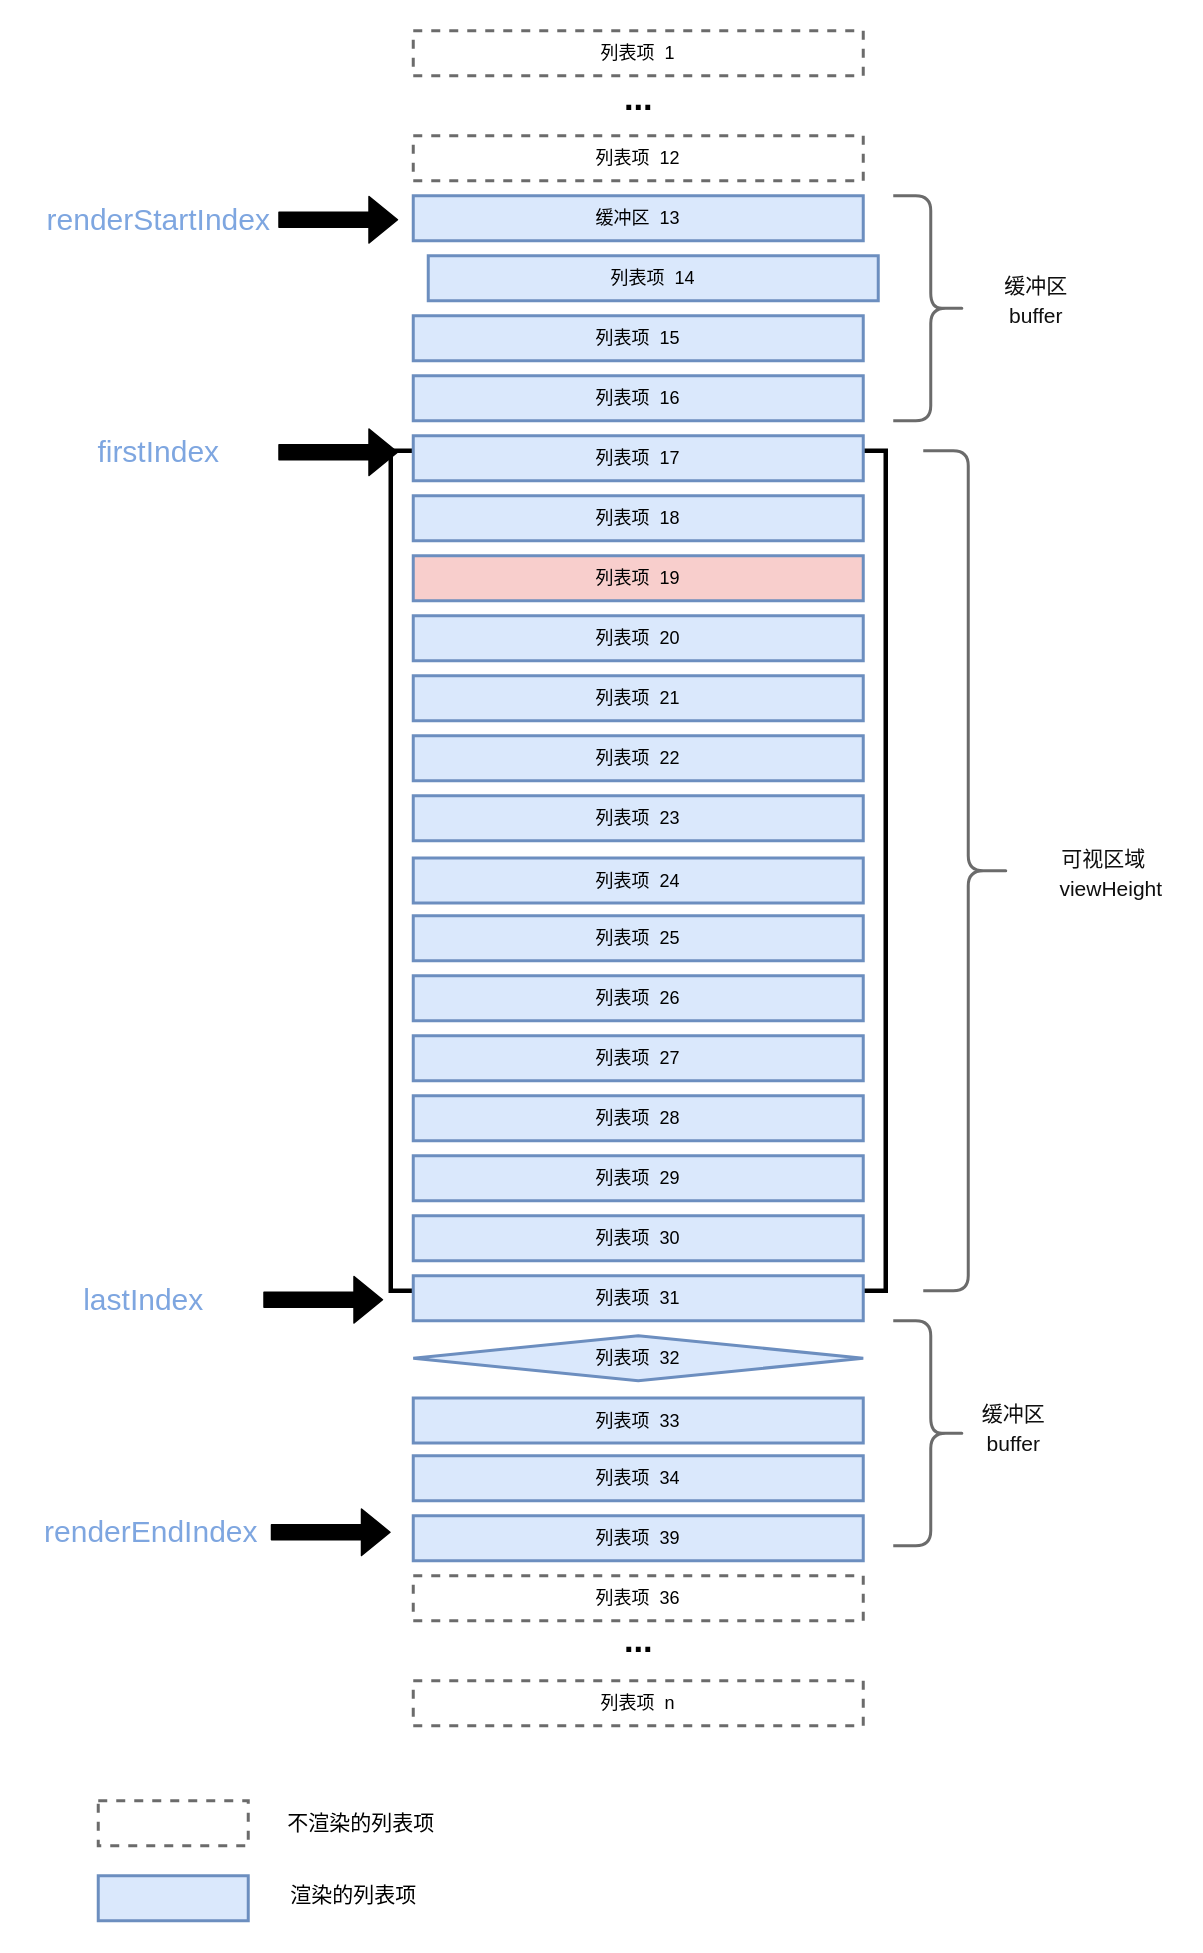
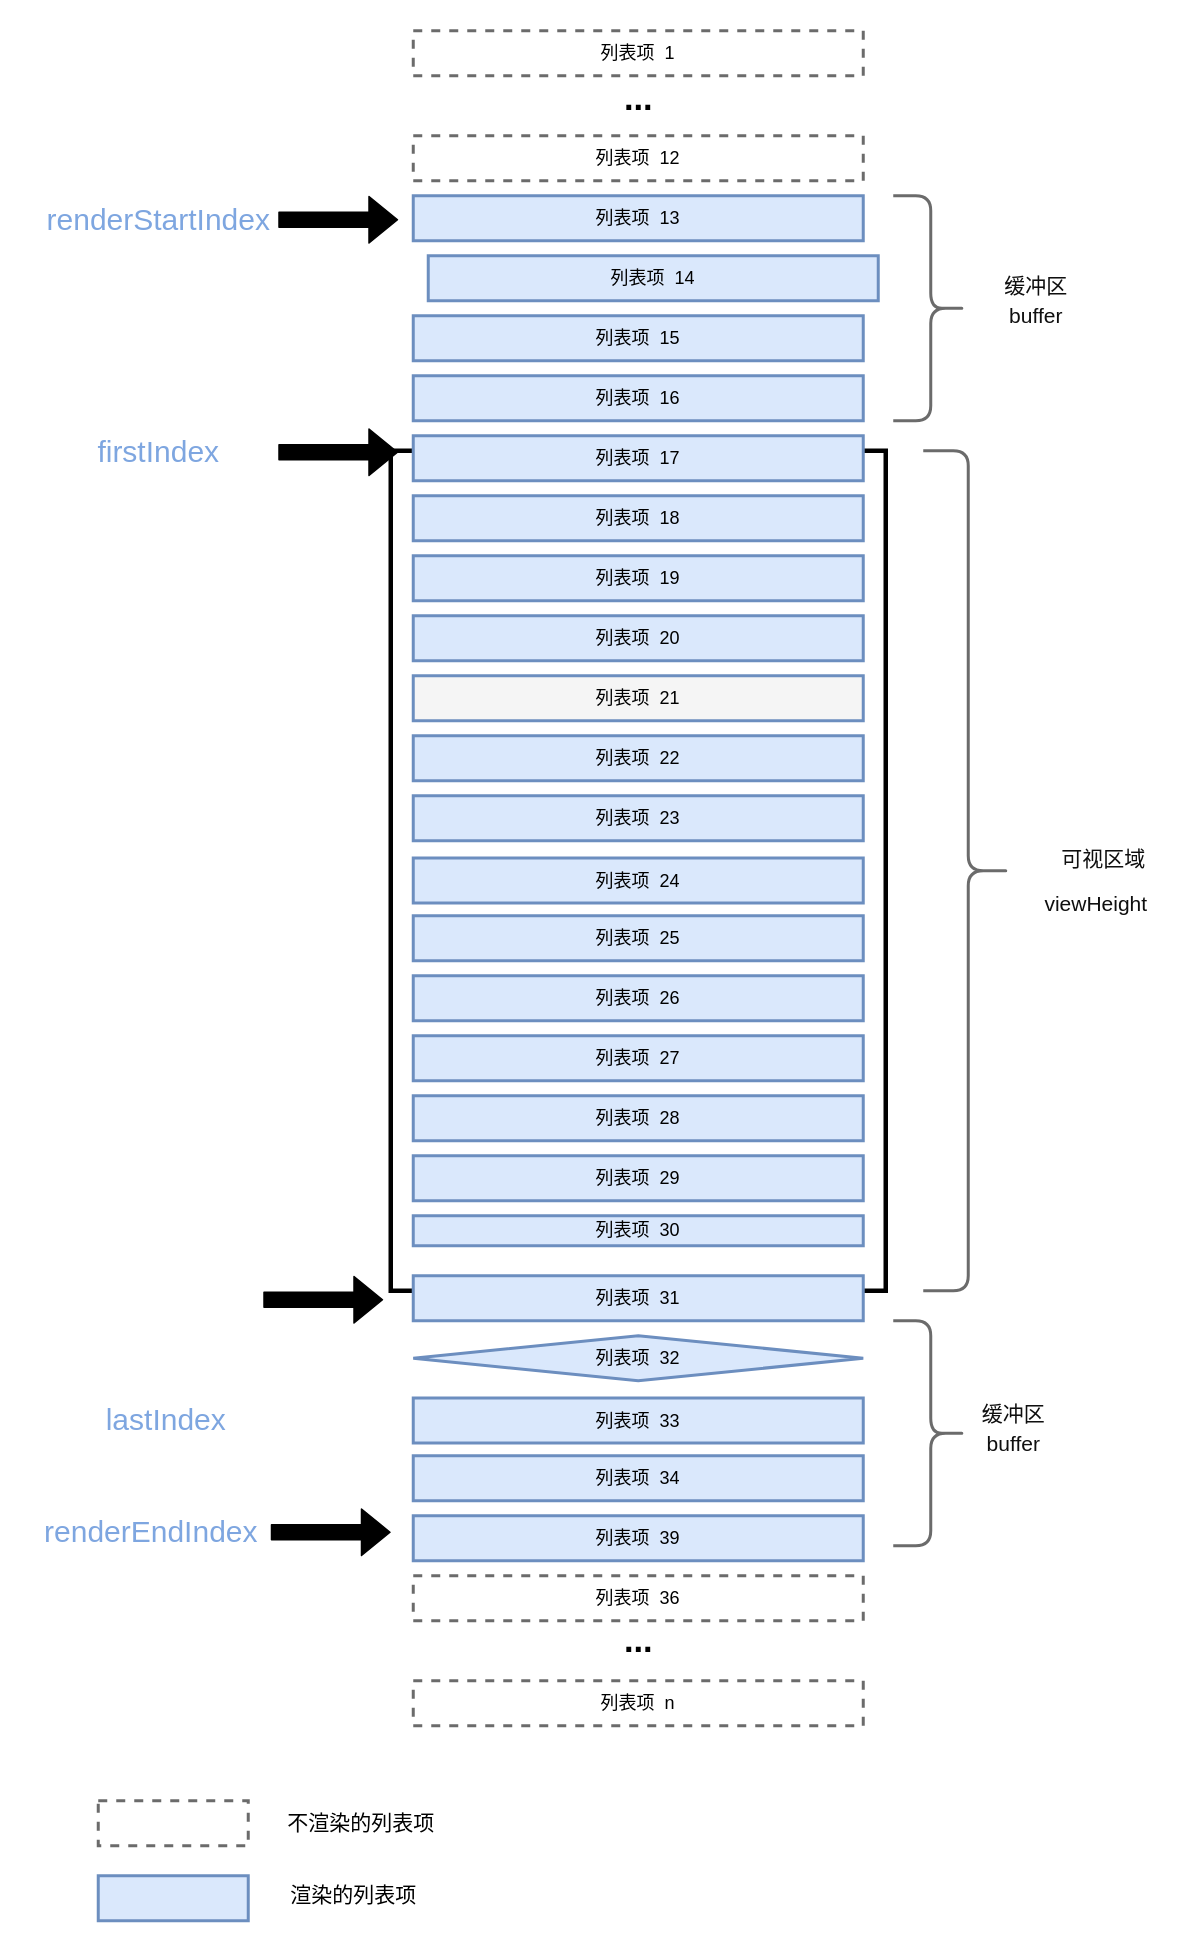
- <mxCell id="5" value="缓冲区&amp;nbsp; 13" style="rounded=0;whiteSpace=wrap;html=1;fillColor=#dae8fc;strokeWidth=2;strokeColor=#6c8ebf;" vertex="1" parent="1"><mxGeometry x="275" y="130" width="300" height="30" as="geometry" /></mxCell>
+ <mxCell id="5" value="列表项&amp;nbsp; 13" style="rounded=0;whiteSpace=wrap;html=1;fillColor=#dae8fc;strokeWidth=2;strokeColor=#6c8ebf;" vertex="1" parent="1"><mxGeometry x="275" y="130" width="300" height="30" as="geometry" /></mxCell>
- <mxCell id="11" value="列表项&amp;nbsp; 19" style="rounded=0;whiteSpace=wrap;html=1;fillColor=#f8cecc;strokeWidth=2;strokeColor=#6c8ebf;" vertex="1" parent="1"><mxGeometry x="275" y="370" width="300" height="30" as="geometry" /></mxCell>
+ <mxCell id="11" value="列表项&amp;nbsp; 19" style="rounded=0;whiteSpace=wrap;html=1;fillColor=#dae8fc;strokeWidth=2;strokeColor=#6c8ebf;" vertex="1" parent="1"><mxGeometry x="275" y="370" width="300" height="30" as="geometry" /></mxCell>
- <mxCell id="13" value="列表项&amp;nbsp; 21" style="rounded=0;whiteSpace=wrap;html=1;fillColor=#dae8fc;strokeWidth=2;strokeColor=#6c8ebf;" vertex="1" parent="1"><mxGeometry x="275" y="450" width="300" height="30" as="geometry" /></mxCell>
+ <mxCell id="13" value="列表项&amp;nbsp; 21" style="rounded=0;whiteSpace=wrap;html=1;fillColor=#f5f5f5;strokeWidth=2;strokeColor=#6c8ebf;" vertex="1" parent="1"><mxGeometry x="275" y="450" width="300" height="30" as="geometry" /></mxCell>
- <mxCell id="45" value="&lt;font color=&quot;#0f0f0f&quot;&gt;viewHeight&lt;/font&gt;" style="text;html=1;align=center;verticalAlign=middle;resizable=0;points=[];autosize=1;fontSize=14;fontColor=#7EA6E0;" vertex="1" parent="1"><mxGeometry x="700" y="581.5" width="80" height="20" as="geometry" /></mxCell>
+ <mxCell id="45" value="&lt;font color=&quot;#0f0f0f&quot;&gt;viewHeight&lt;/font&gt;" style="text;html=1;align=center;verticalAlign=middle;resizable=0;points=[];autosize=1;fontSize=14;fontColor=#7EA6E0;" vertex="1" parent="1"><mxGeometry x="690" y="591.5" width="80" height="20" as="geometry" /></mxCell>
- <mxCell id="22" value="列表项&amp;nbsp; 30" style="rounded=0;whiteSpace=wrap;html=1;fillColor=#dae8fc;strokeWidth=2;strokeColor=#6c8ebf;" vertex="1" parent="1"><mxGeometry x="275" y="810" width="300" height="30" as="geometry" /></mxCell>
+ <mxCell id="22" value="列表项&amp;nbsp; 30" style="rounded=0;whiteSpace=wrap;html=1;fillColor=#dae8fc;strokeWidth=2;strokeColor=#6c8ebf;" vertex="1" parent="1"><mxGeometry x="275" y="810" width="300" height="20" as="geometry" /></mxCell>
- <mxCell id="39" value="&lt;font style=&quot;font-size: 20px&quot;&gt;lastIndex&lt;/font&gt;" style="text;html=1;align=center;verticalAlign=middle;resizable=0;points=[];autosize=1;fontSize=14;fontColor=#7EA6E0;" vertex="1" parent="1"><mxGeometry x="45" y="855" width="100" height="20" as="geometry" /></mxCell>
+ <mxCell id="39" value="&lt;font style=&quot;font-size: 20px&quot;&gt;lastIndex&lt;/font&gt;" style="text;html=1;align=center;verticalAlign=middle;resizable=0;points=[];autosize=1;fontSize=14;fontColor=#7EA6E0;" vertex="1" parent="1"><mxGeometry x="60" y="935" width="100" height="20" as="geometry" /></mxCell>
